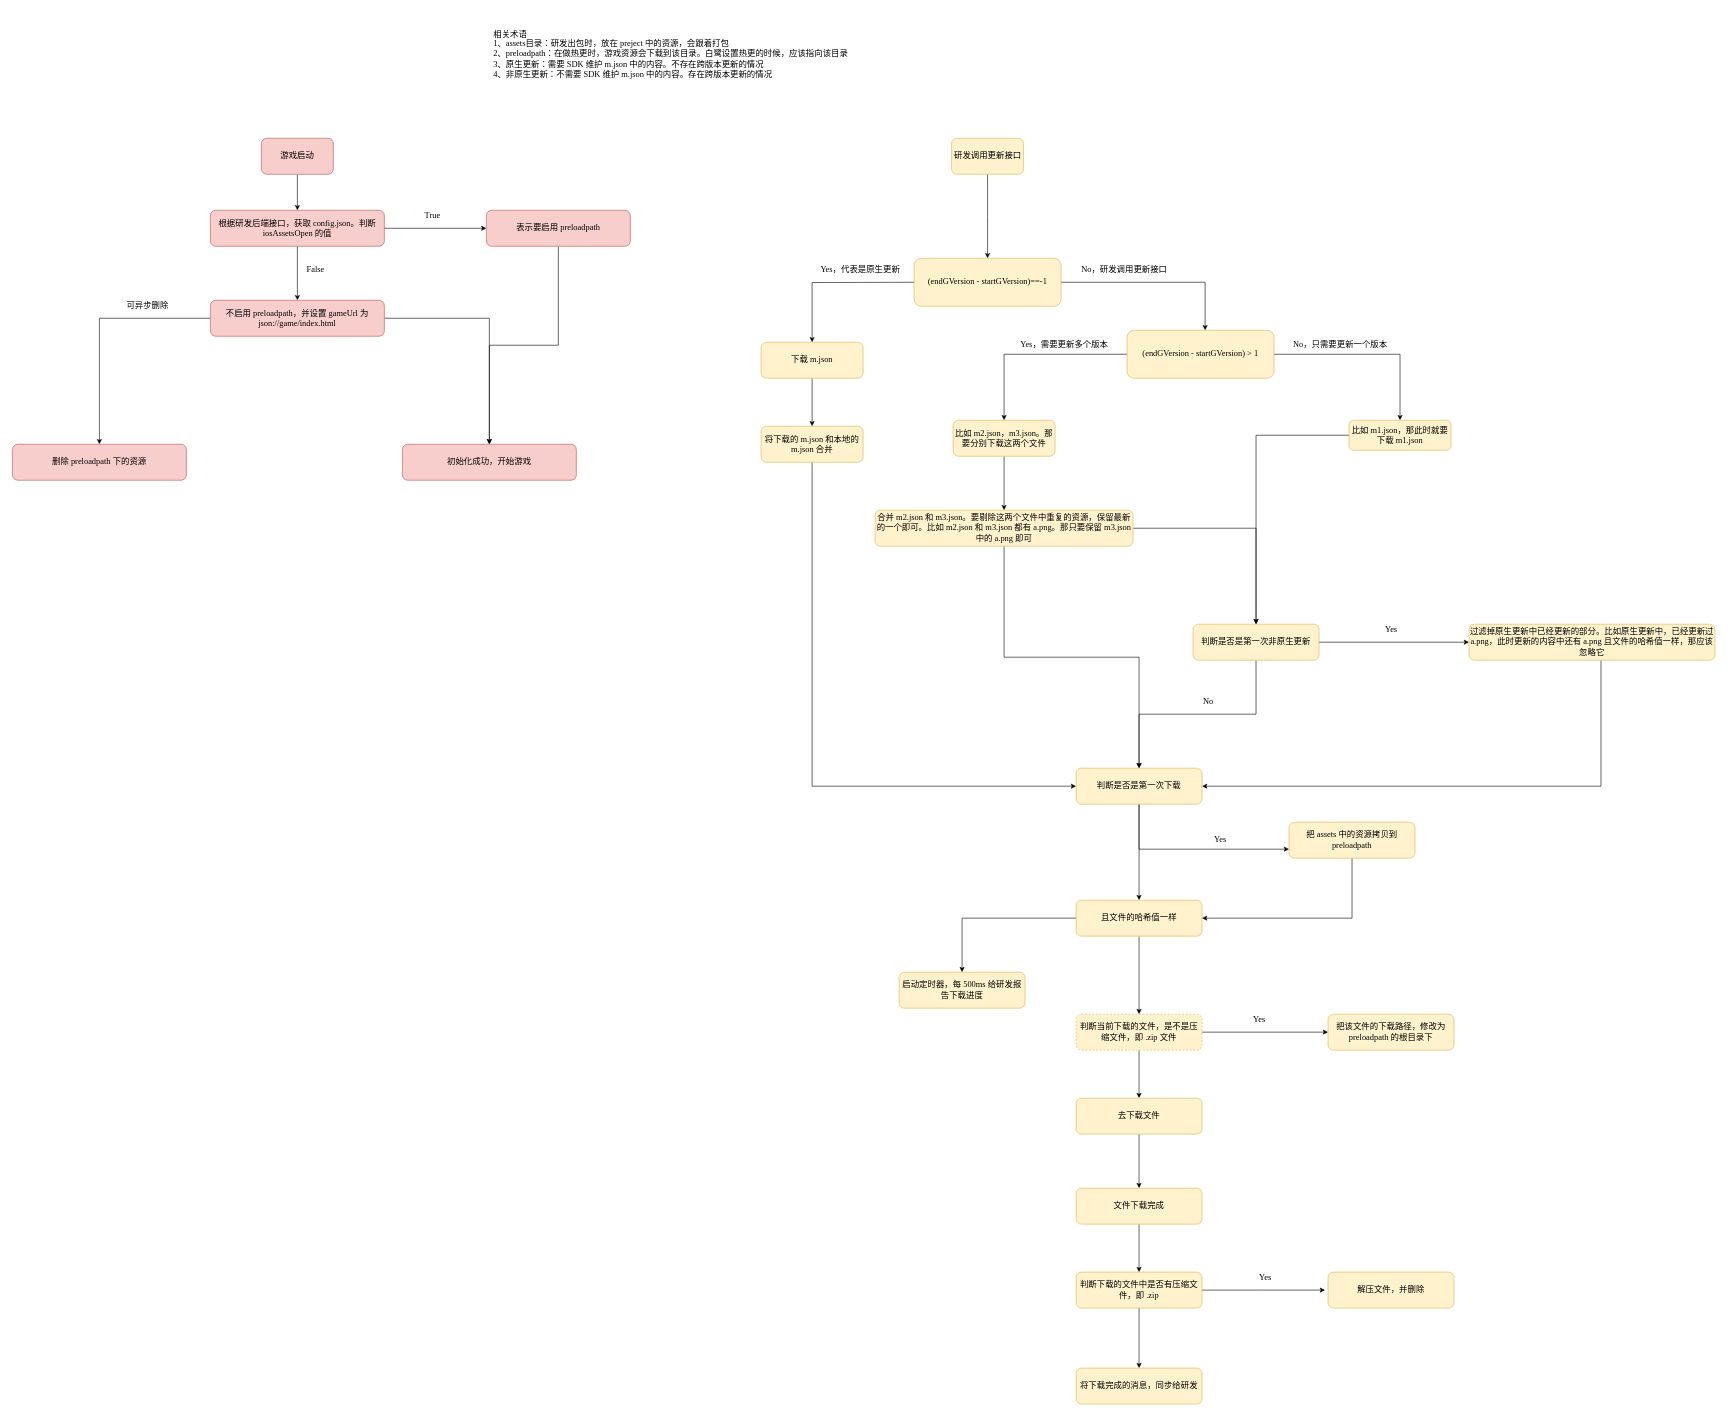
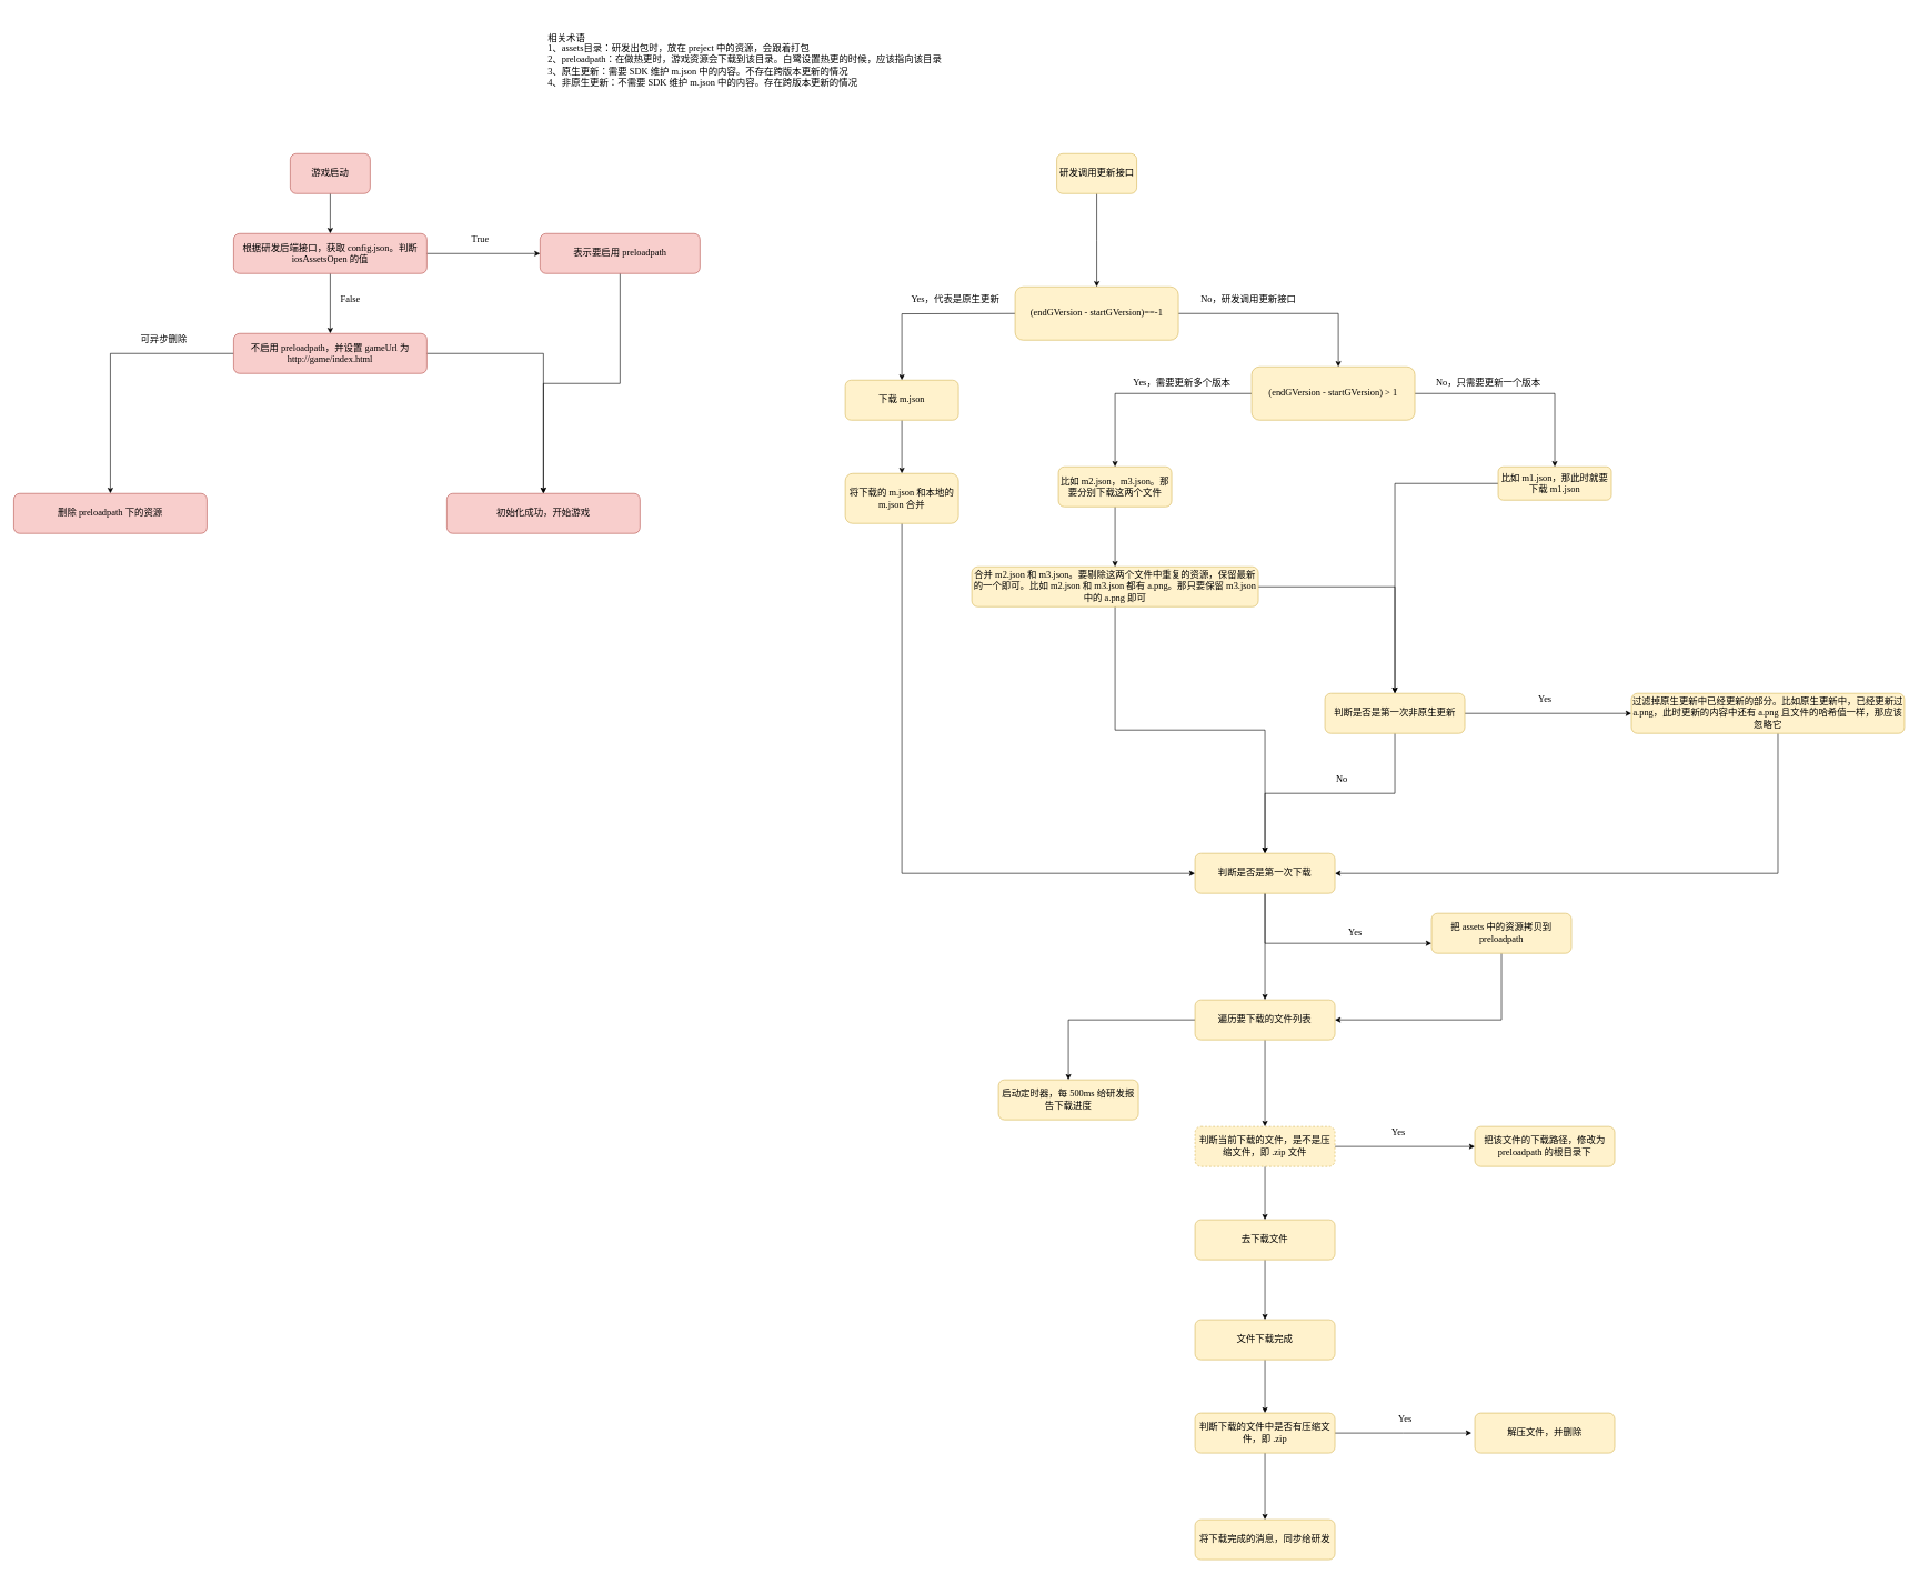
- <mxCell id="67" value="不启用 preloadpath，并设置 gameUrl 为&lt;br&gt;json://game/index.html" style="rounded=1;whiteSpace=wrap;html=1;fillColor=#f8cecc;strokeColor=#b85450;fontFamily=Comic Sans MS;fontSize=14;" parent="1" vertex="1"><mxGeometry x="350" y="500" width="290" height="60" as="geometry" /></mxCell>
+ <mxCell id="67" value="不启用 preloadpath，并设置 gameUrl 为&lt;br&gt;http://game/index.html" style="rounded=1;whiteSpace=wrap;html=1;fillColor=#f8cecc;strokeColor=#b85450;fontFamily=Comic Sans MS;fontSize=14;" parent="1" vertex="1"><mxGeometry x="350" y="500" width="290" height="60" as="geometry" /></mxCell>
- <mxCell id="12" value="将下载的 m.json 和本地的 m.json 合并" style="whiteSpace=wrap;html=1;fillColor=#fff2cc;strokeColor=#d6b656;rounded=1;fontFamily=Comic Sans MS;fontSize=14;" parent="1" vertex="1"><mxGeometry x="1268" y="710" width="170" height="60" as="geometry" /></mxCell>
+ <mxCell id="12" value="将下载的 m.json 和本地的 m.json 合并" style="whiteSpace=wrap;html=1;fillColor=#fff2cc;strokeColor=#d6b656;rounded=1;fontFamily=Comic Sans MS;fontSize=14;" parent="1" vertex="1"><mxGeometry x="1268" y="710" width="170" height="75" as="geometry" /></mxCell>
- <mxCell id="38" value="且文件的哈希值一样" style="whiteSpace=wrap;html=1;fillColor=#fff2cc;strokeColor=#d6b656;rounded=1;fontFamily=Comic Sans MS;fontSize=14;" parent="1" vertex="1"><mxGeometry x="1793" y="1500" width="210" height="60" as="geometry" /></mxCell>
+ <mxCell id="38" value="遍历要下载的文件列表" style="whiteSpace=wrap;html=1;fillColor=#fff2cc;strokeColor=#d6b656;rounded=1;fontFamily=Comic Sans MS;fontSize=14;" parent="1" vertex="1"><mxGeometry x="1793" y="1500" width="210" height="60" as="geometry" /></mxCell>
